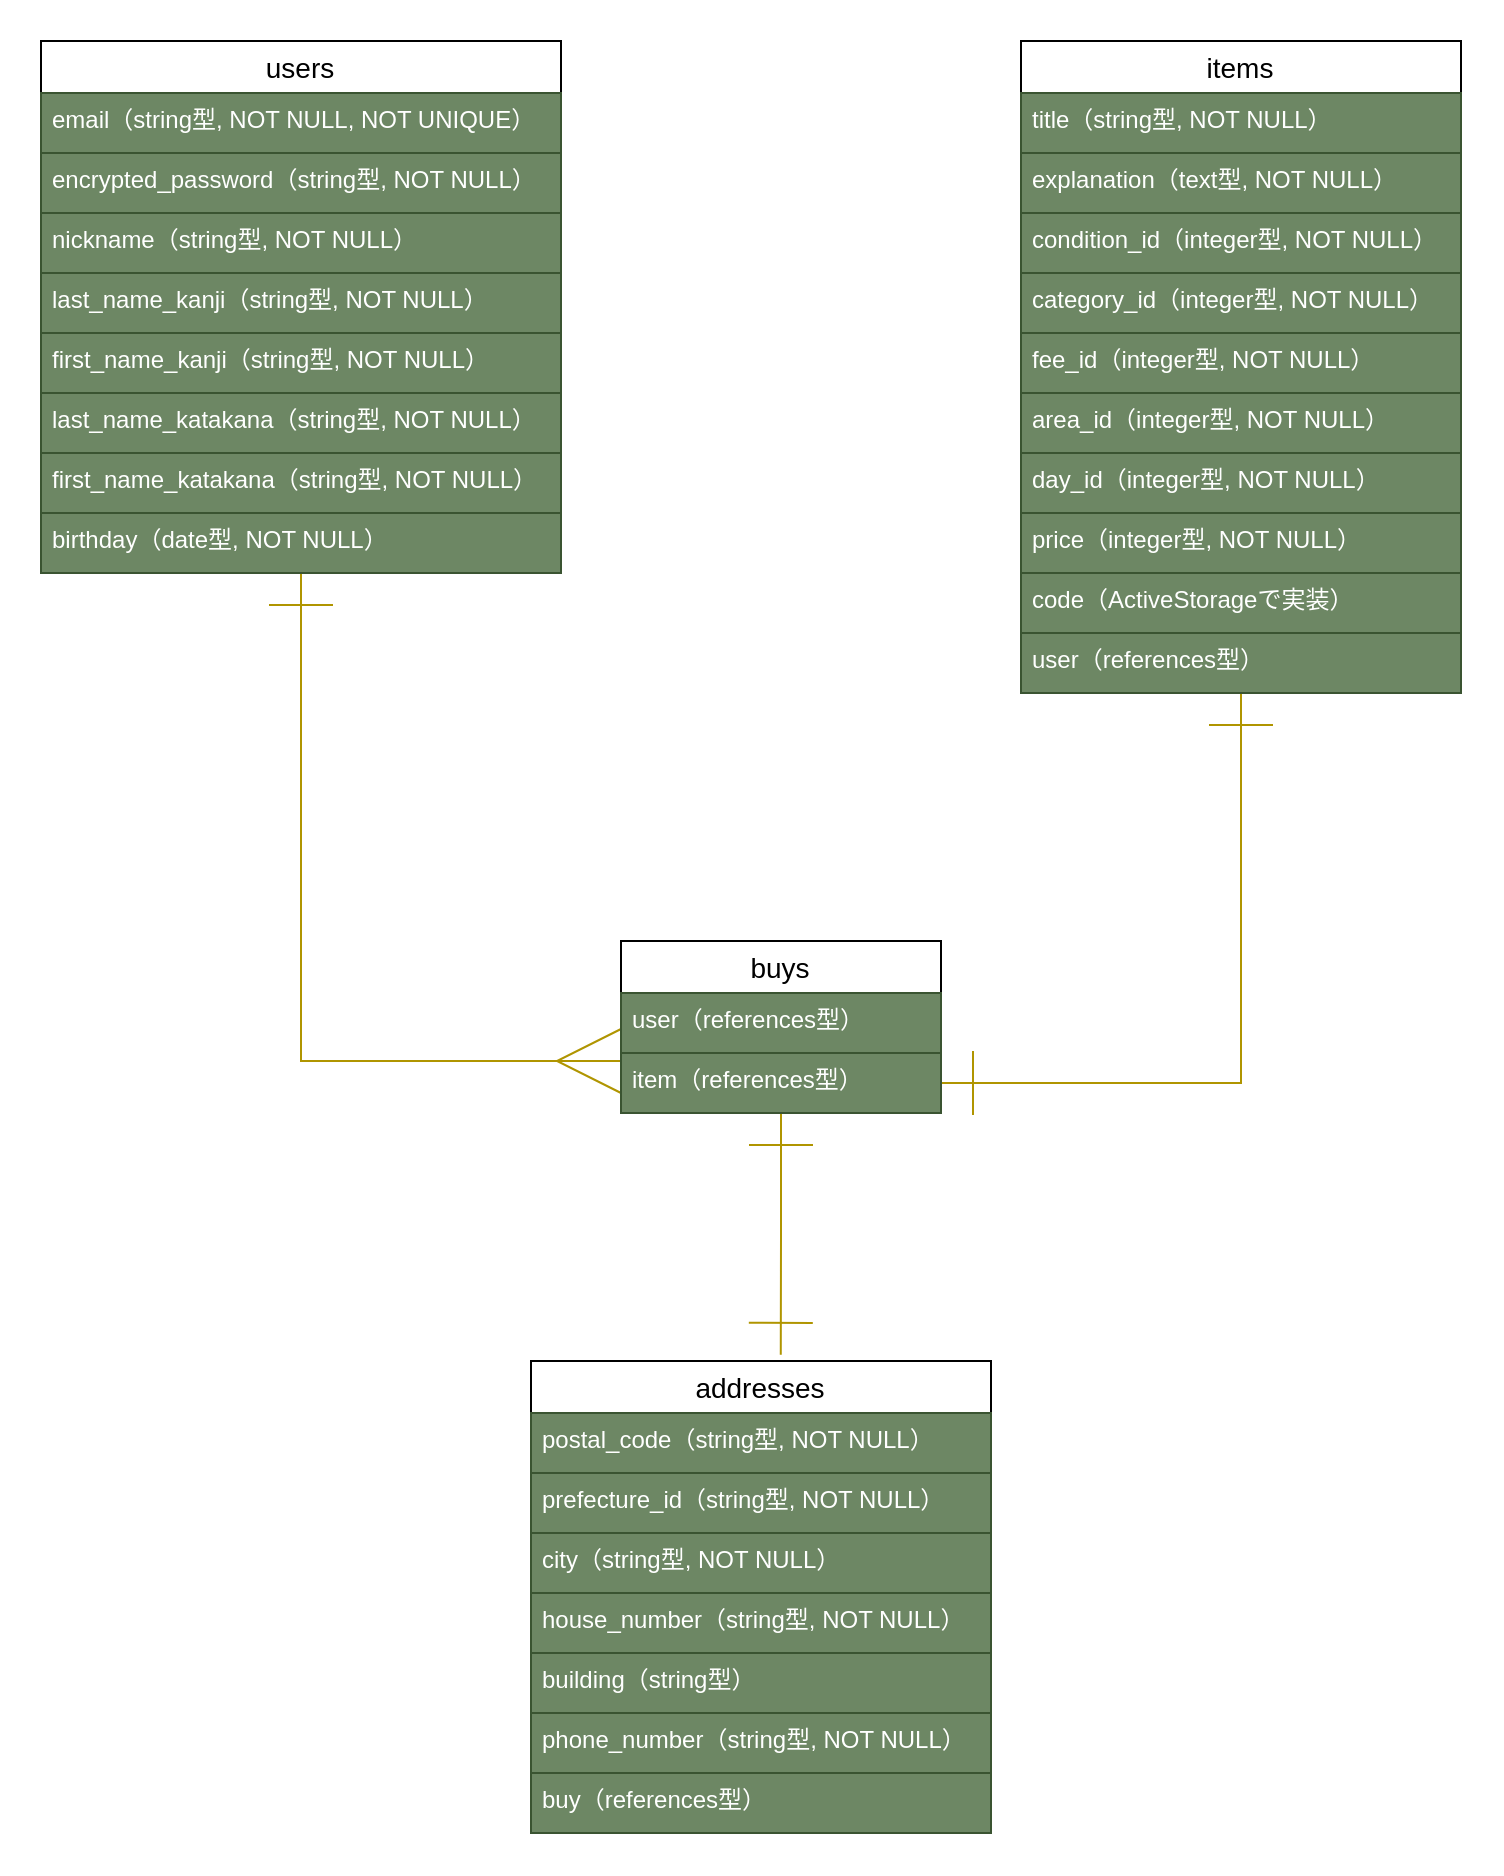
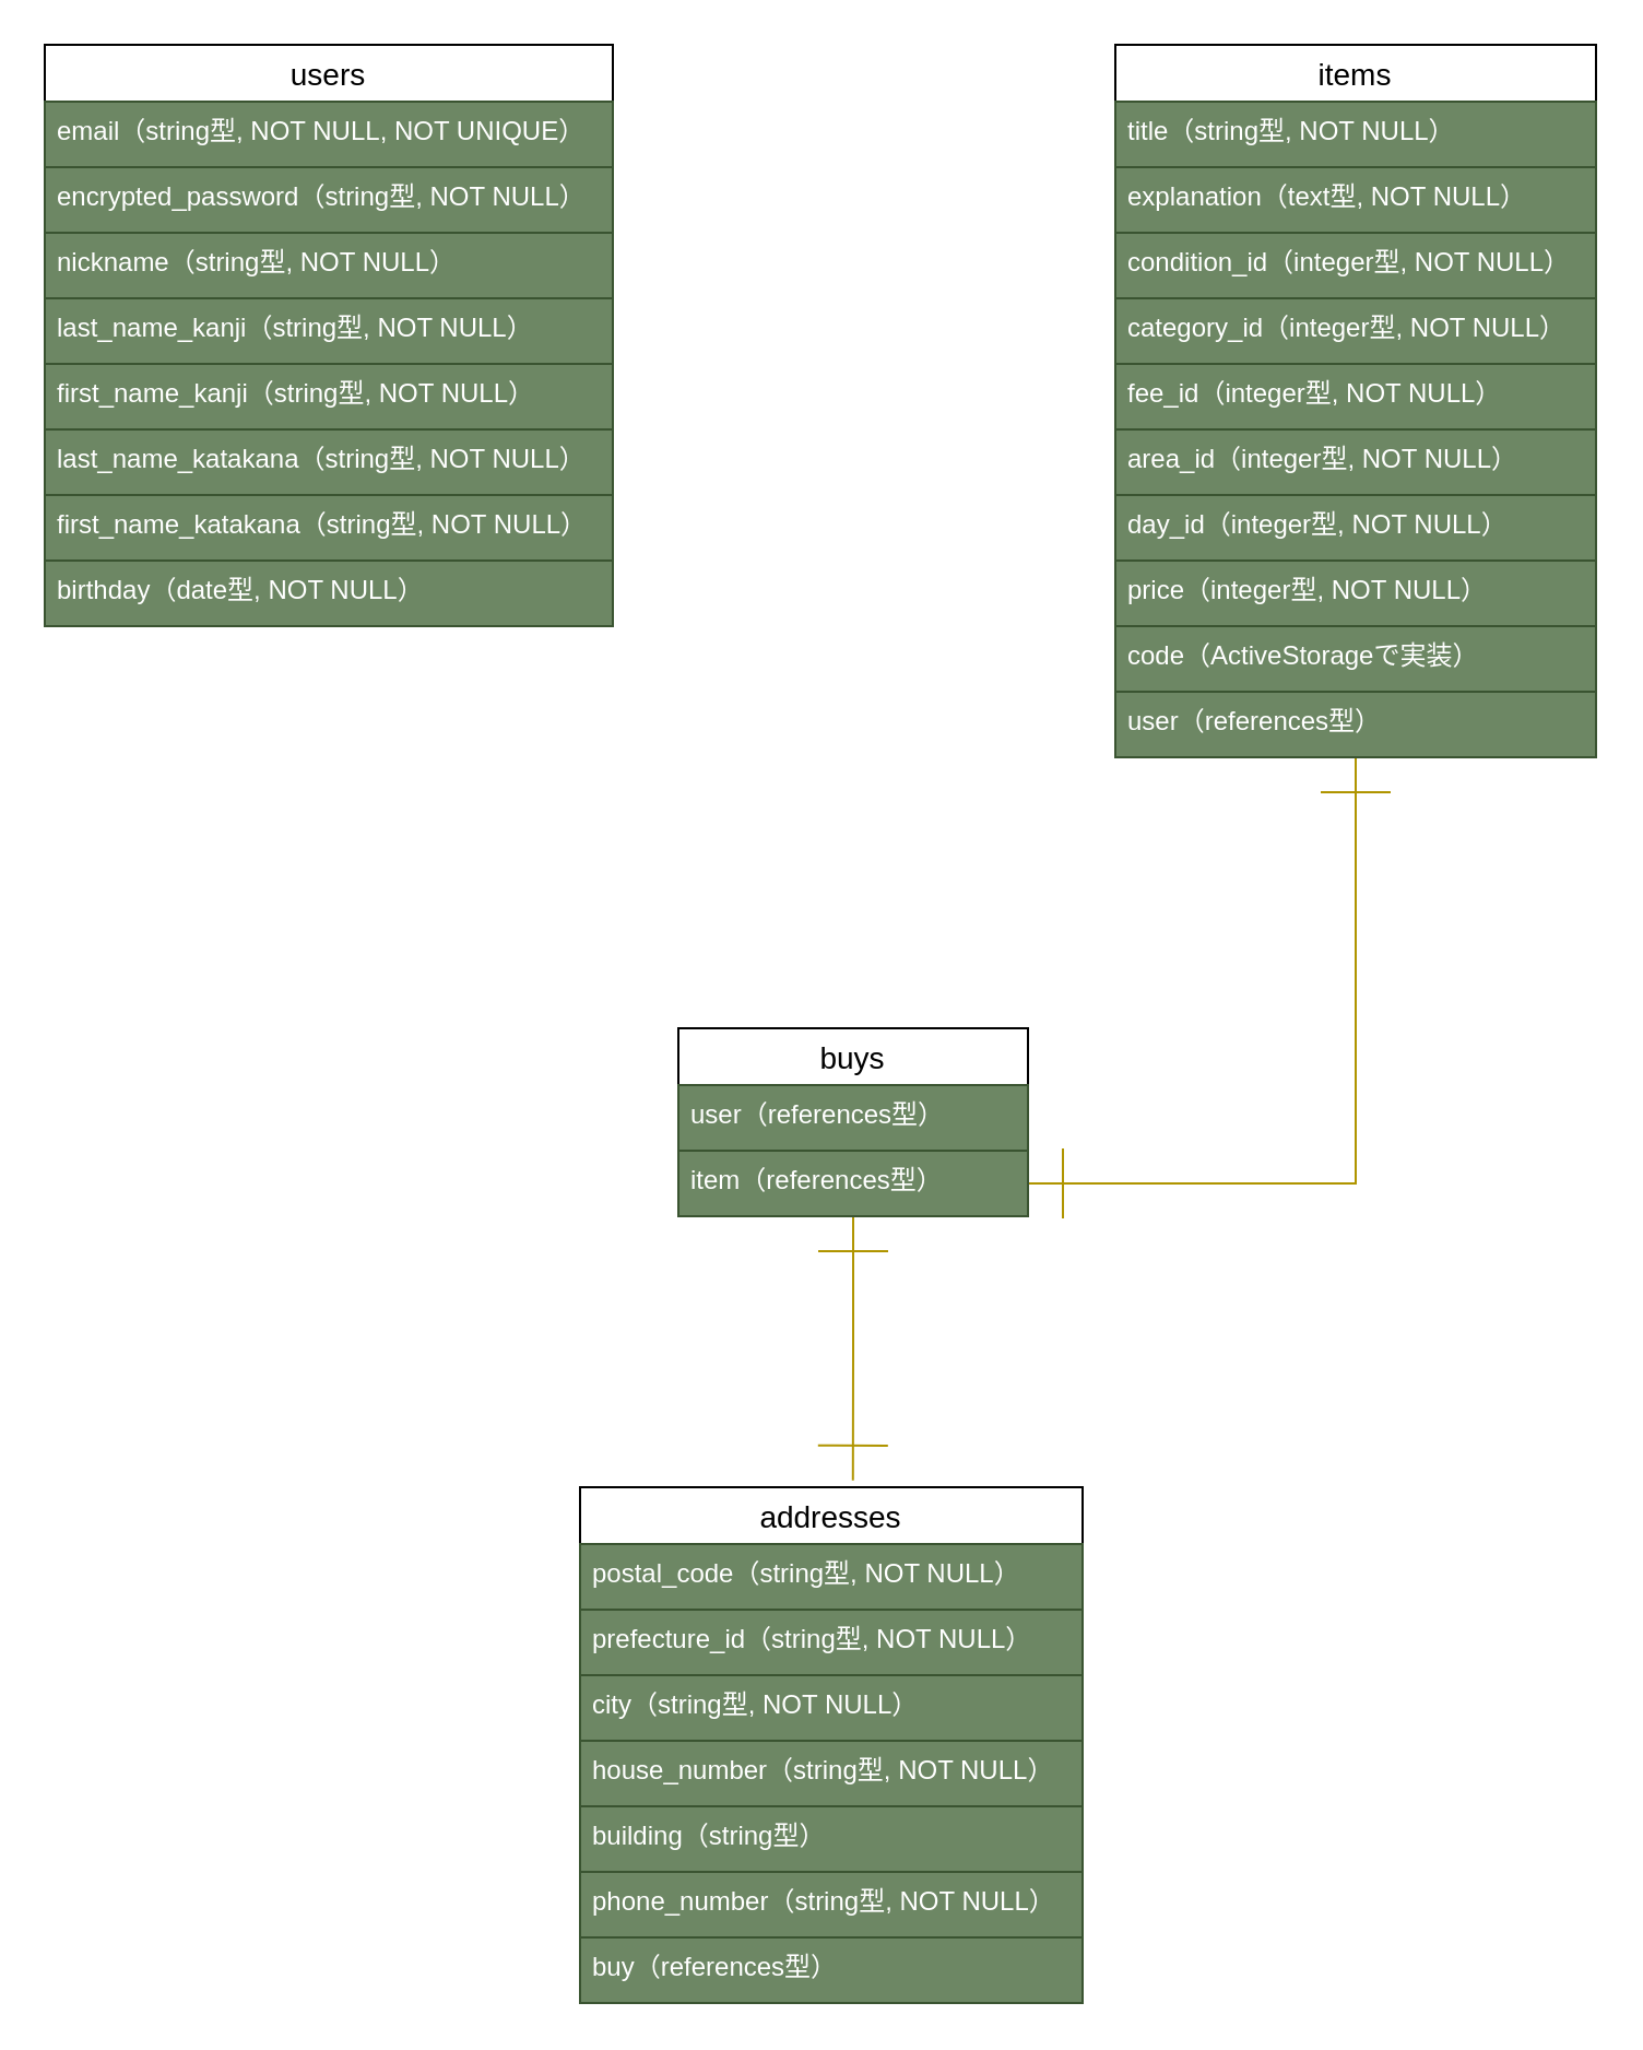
- <mxCell id="2" style="edgeStyle=orthogonalEdgeStyle;rounded=0;orthogonalLoop=1;jettySize=auto;html=1;startArrow=ERone;startFill=0;startSize=30;endArrow=ERmany;endFill=0;endSize=30;strokeWidth=1;fillColor=#e3c800;strokeColor=#B09500;" edge="1" parent="1" source="3" target="28"><mxGeometry relative="1" as="geometry"><mxPoint x="150" y="540" as="targetPoint" /><Array as="points"><mxPoint x="150" y="530" /></Array></mxGeometry></mxCell>
